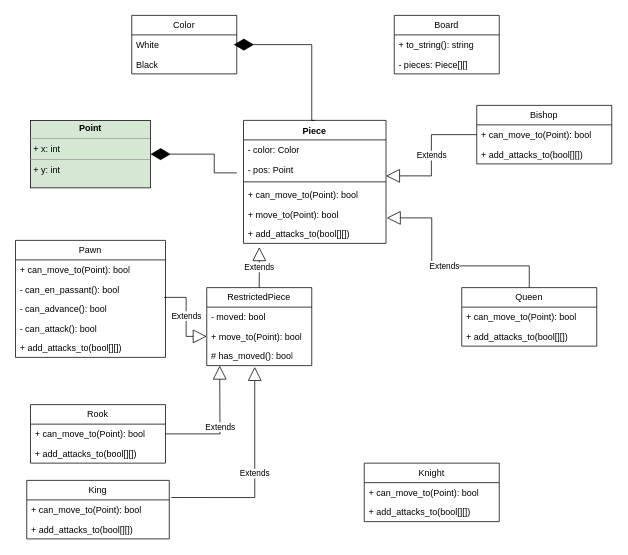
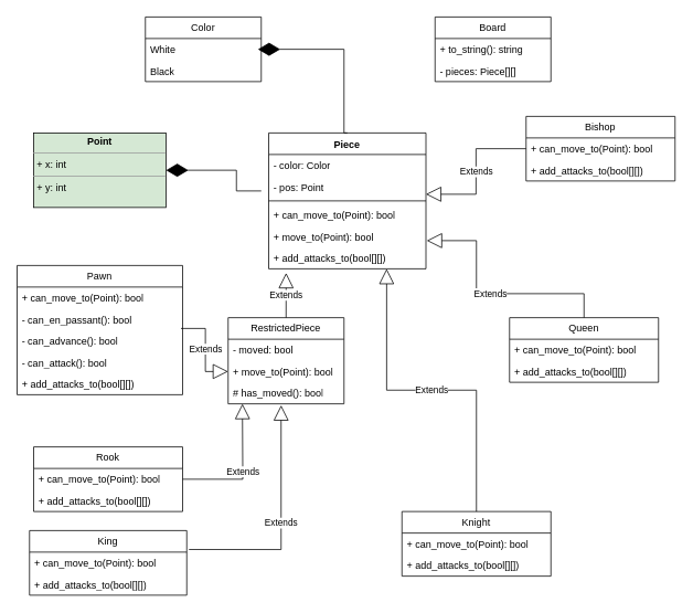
+ <mxCell id="49" value="Extends" style="endArrow=block;endSize=16;endFill=0;html=1;rounded=0;entryX=0.75;entryY=1;entryDx=0;entryDy=0;exitX=0.5;exitY=0;exitDx=0;exitDy=0;edgeStyle=orthogonalEdgeStyle;" edge="1" parent="1" source="35" target="2"><mxGeometry width="160" relative="1" as="geometry"><mxPoint x="575" y="610" as="sourcePoint" /><mxPoint x="485" y="360" as="targetPoint" /></mxGeometry></mxCell>
